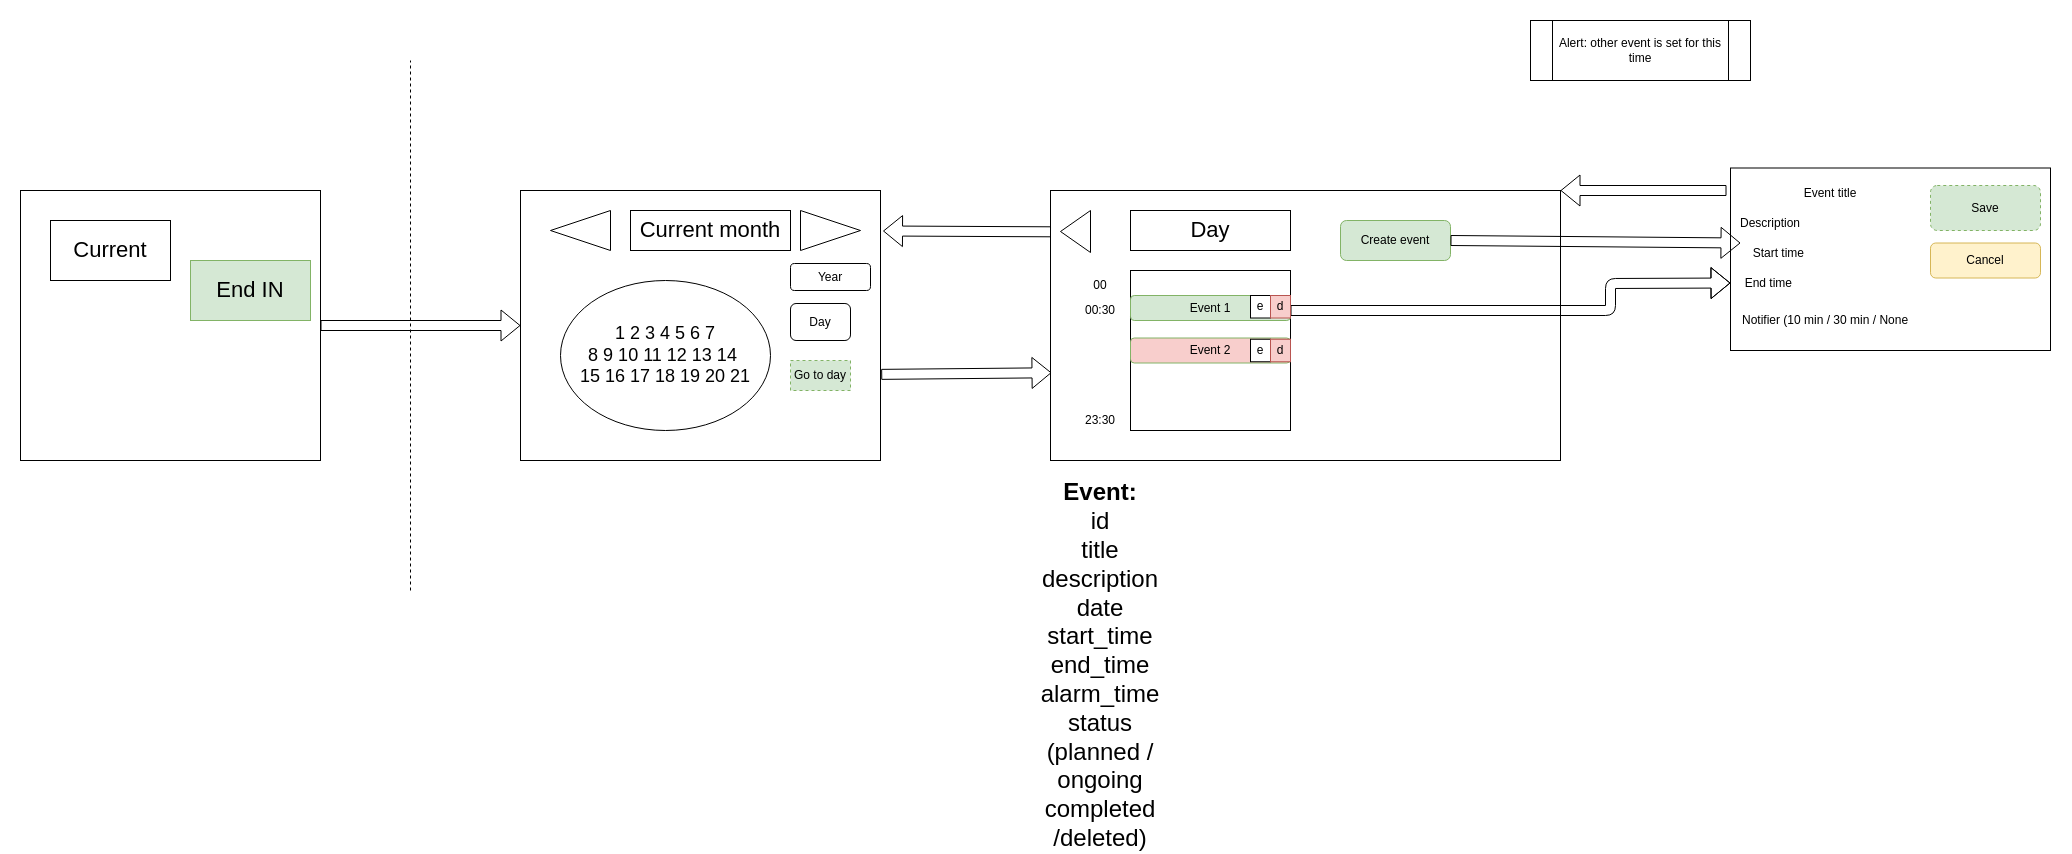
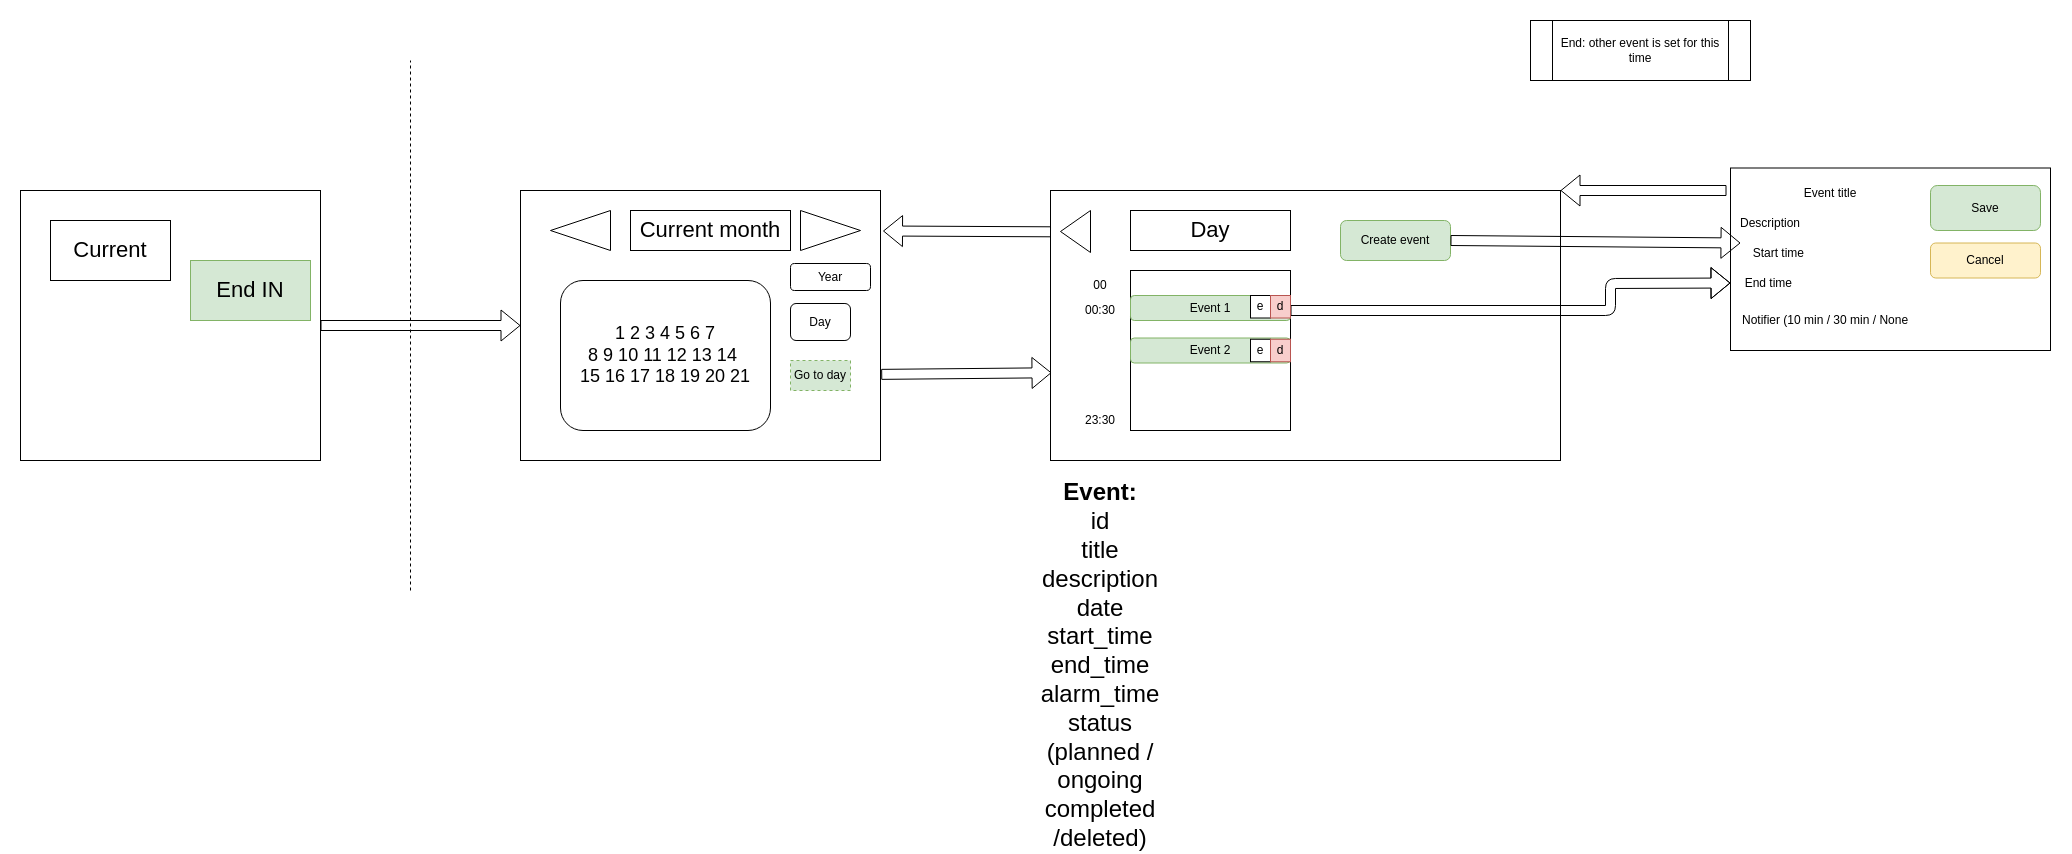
- <mxCell id="19" value="Alert: other event is set for this time" style="shape=process;whiteSpace=wrap;html=1;backgroundOutline=1;" parent="1" vertex="1"><mxGeometry x="1530" y="20" width="220" height="60" as="geometry" /></mxCell>
+ <mxCell id="19" value="End: other event is set for this time" style="shape=process;whiteSpace=wrap;html=1;backgroundOutline=1;" parent="1" vertex="1"><mxGeometry x="1530" y="20" width="220" height="60" as="geometry" /></mxCell>
- <mxCell id="25" value="Save" style="rounded=1;whiteSpace=wrap;html=1;fillColor=#d5e8d4;strokeColor=#82b366;dashed=1;" parent="1" vertex="1"><mxGeometry x="1930" y="185" width="110" height="45" as="geometry" /></mxCell>
+ <mxCell id="25" value="Save" style="rounded=1;whiteSpace=wrap;html=1;fillColor=#d5e8d4;strokeColor=#82b366;" parent="1" vertex="1"><mxGeometry x="1930" y="185" width="110" height="45" as="geometry" /></mxCell>
- <mxCell id="29" value="Event 2" style="rounded=1;whiteSpace=wrap;html=1;fillColor=#f8cecc;strokeColor=#82b366;" parent="1" vertex="1"><mxGeometry x="1130" y="337.5" width="160" height="25" as="geometry" /></mxCell>
+ <mxCell id="29" value="Event 2" style="rounded=1;whiteSpace=wrap;html=1;fillColor=#d5e8d4;strokeColor=#82b366;" parent="1" vertex="1"><mxGeometry x="1130" y="337.5" width="160" height="25" as="geometry" /></mxCell>
- <mxCell id="10" value="&lt;div style=&quot;font-size: 18px&quot;&gt;&lt;span&gt;&lt;font style=&quot;font-size: 18px&quot;&gt;1 2 3 4 5 6 7&lt;/font&gt;&lt;/span&gt;&lt;/div&gt;&lt;div style=&quot;font-size: 18px&quot;&gt;&lt;span&gt;&lt;font style=&quot;font-size: 18px&quot;&gt;8 9 10 11 12 13 14&amp;nbsp;&lt;/font&gt;&lt;/span&gt;&lt;/div&gt;&lt;div style=&quot;font-size: 18px&quot;&gt;&lt;span&gt;&lt;font style=&quot;font-size: 18px&quot;&gt;15 16 17 18 19 20 21&lt;/font&gt;&lt;/span&gt;&lt;/div&gt;" style="ellipse;whiteSpace=wrap;html=1;" parent="1" vertex="1"><mxGeometry x="560" y="280" width="210" height="150" as="geometry" /></mxCell>
+ <mxCell id="10" value="&lt;div style=&quot;font-size: 18px&quot;&gt;&lt;span&gt;&lt;font style=&quot;font-size: 18px&quot;&gt;1 2 3 4 5 6 7&lt;/font&gt;&lt;/span&gt;&lt;/div&gt;&lt;div style=&quot;font-size: 18px&quot;&gt;&lt;span&gt;&lt;font style=&quot;font-size: 18px&quot;&gt;8 9 10 11 12 13 14&amp;nbsp;&lt;/font&gt;&lt;/span&gt;&lt;/div&gt;&lt;div style=&quot;font-size: 18px&quot;&gt;&lt;span&gt;&lt;font style=&quot;font-size: 18px&quot;&gt;15 16 17 18 19 20 21&lt;/font&gt;&lt;/span&gt;&lt;/div&gt;" style="rounded=1;whiteSpace=wrap;html=1;" parent="1" vertex="1"><mxGeometry x="560" y="280" width="210" height="150" as="geometry" /></mxCell>
